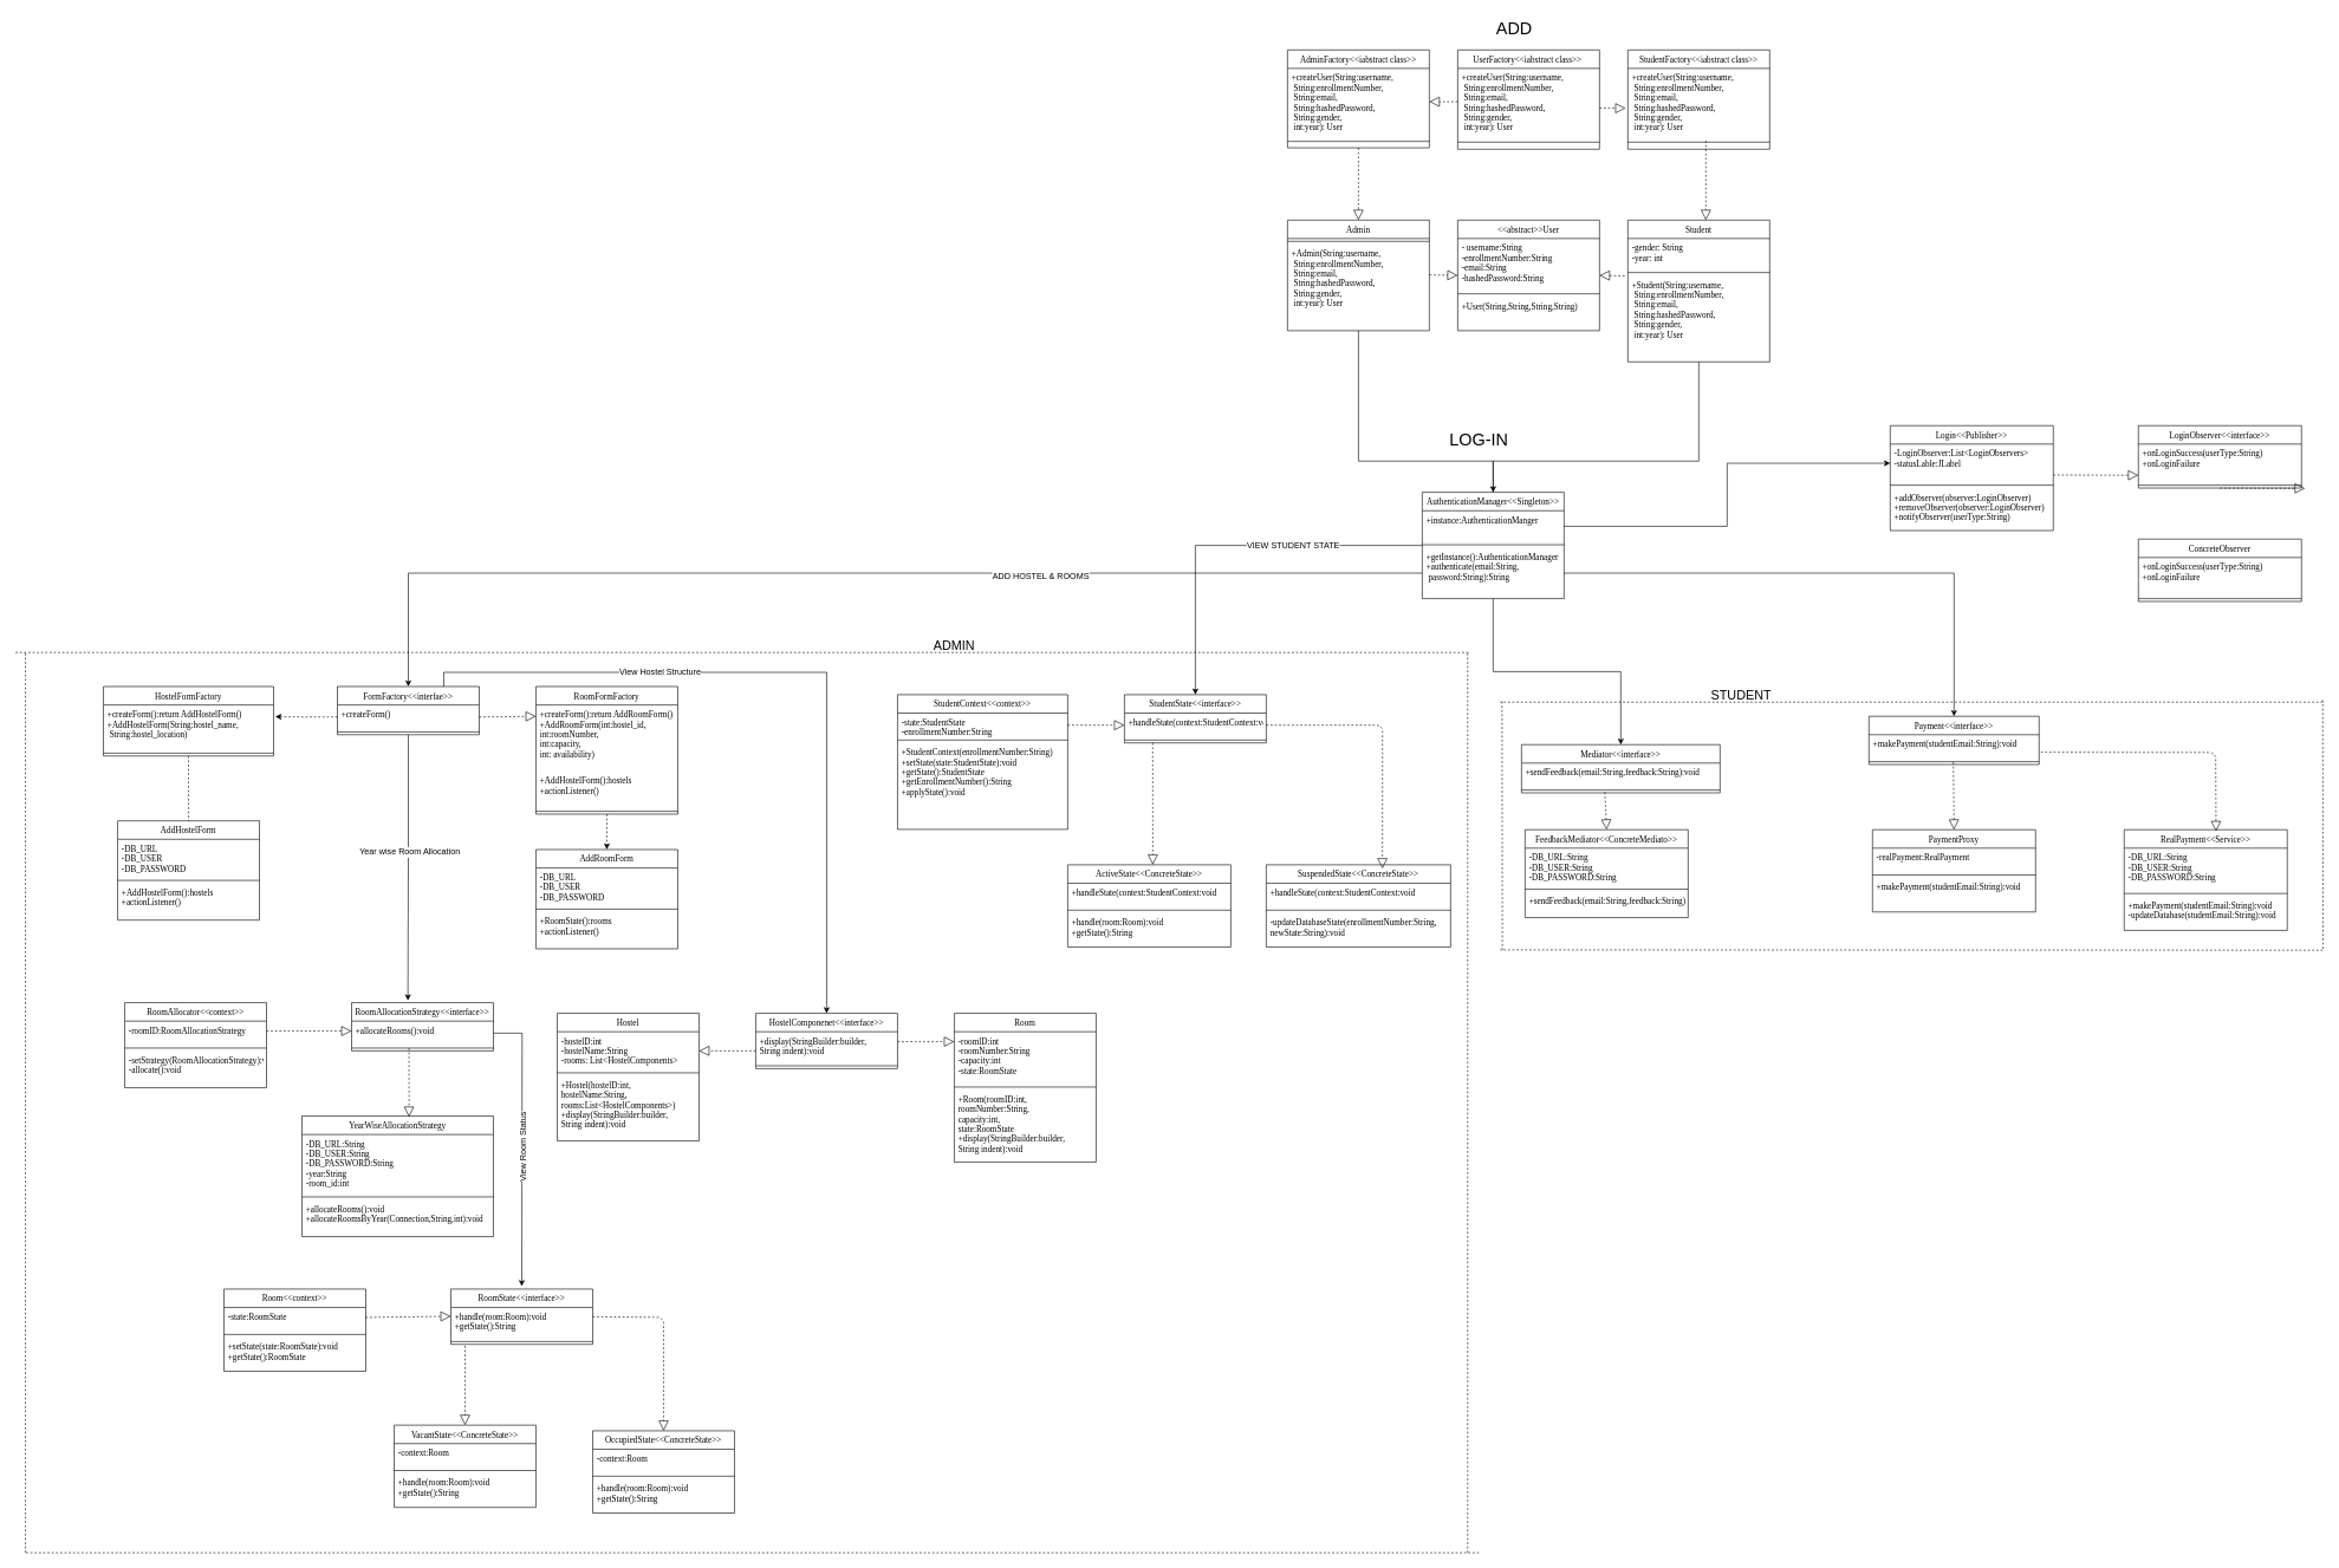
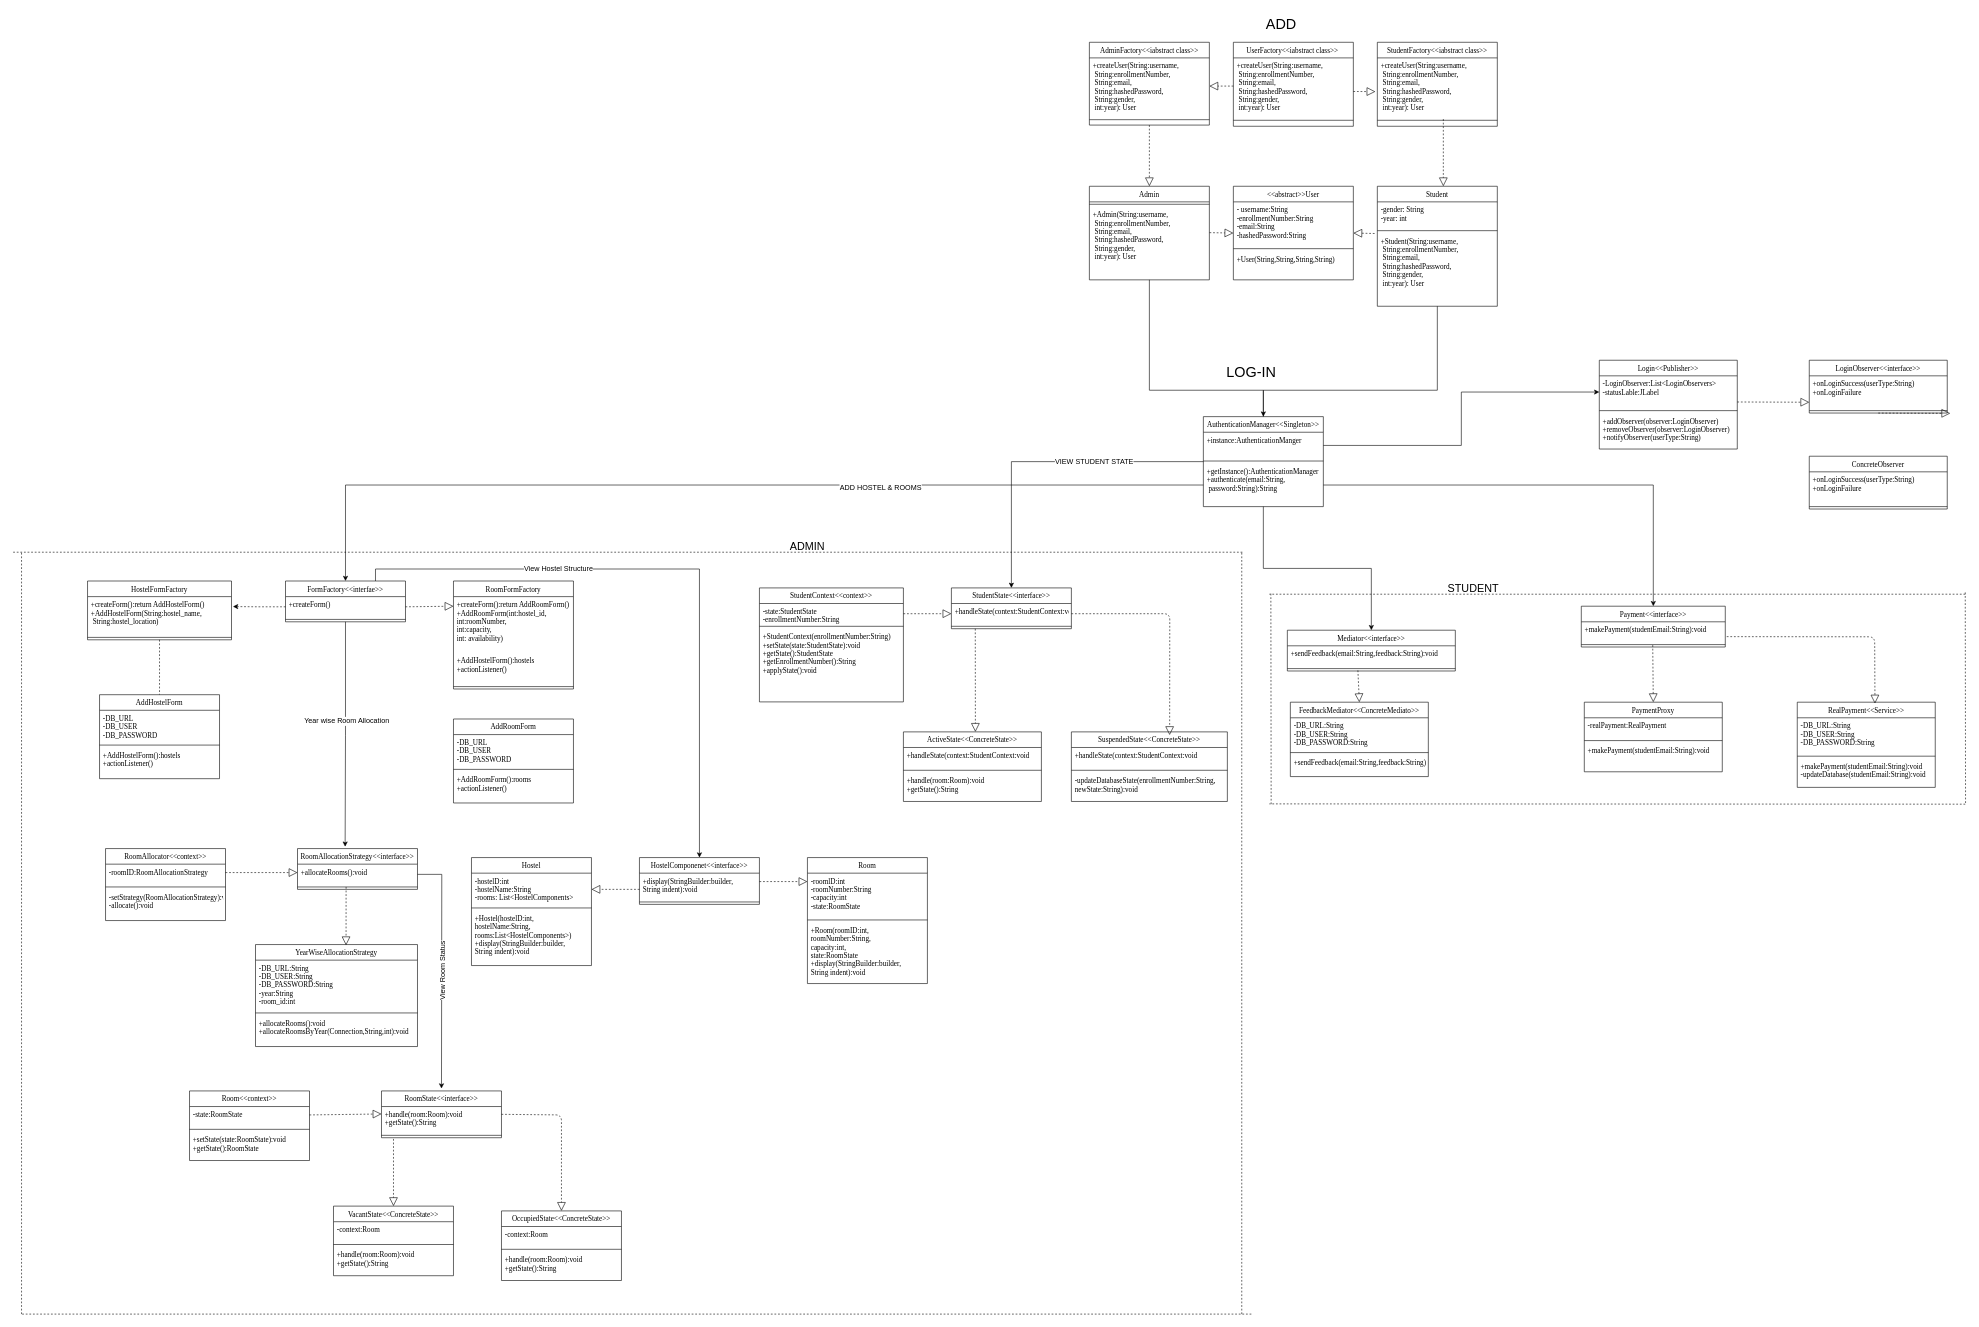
- <mxCell id="47" style="edgeStyle=orthogonalEdgeStyle;rounded=0;orthogonalLoop=1;jettySize=auto;html=1;exitX=0.5;exitY=1;exitDx=0;exitDy=0;entryX=0.5;entryY=0;entryDx=0;entryDy=0;dashed=1;" parent="1" source="48" target="52" edge="1"><mxGeometry relative="1" as="geometry" /></mxCell>
- <mxCell id="55" value="+RoomState():rooms&#10;+actionListener()" style="text;strokeColor=none;fillColor=none;align=left;verticalAlign=top;spacingLeft=4;spacingRight=4;overflow=hidden;rotatable=0;points=[[0,0.5],[1,0.5]];portConstraint=eastwest;fontFamily=Times New Roman;" parent="52" vertex="1"><mxGeometry y="88" width="200" height="52" as="geometry" /></mxCell>
+ <mxCell id="55" value="+AddRoomForm():rooms&#10;+actionListener()" style="text;strokeColor=none;fillColor=none;align=left;verticalAlign=top;spacingLeft=4;spacingRight=4;overflow=hidden;rotatable=0;points=[[0,0.5],[1,0.5]];portConstraint=eastwest;fontFamily=Times New Roman;" parent="52" vertex="1"><mxGeometry y="88" width="200" height="52" as="geometry" /></mxCell>
